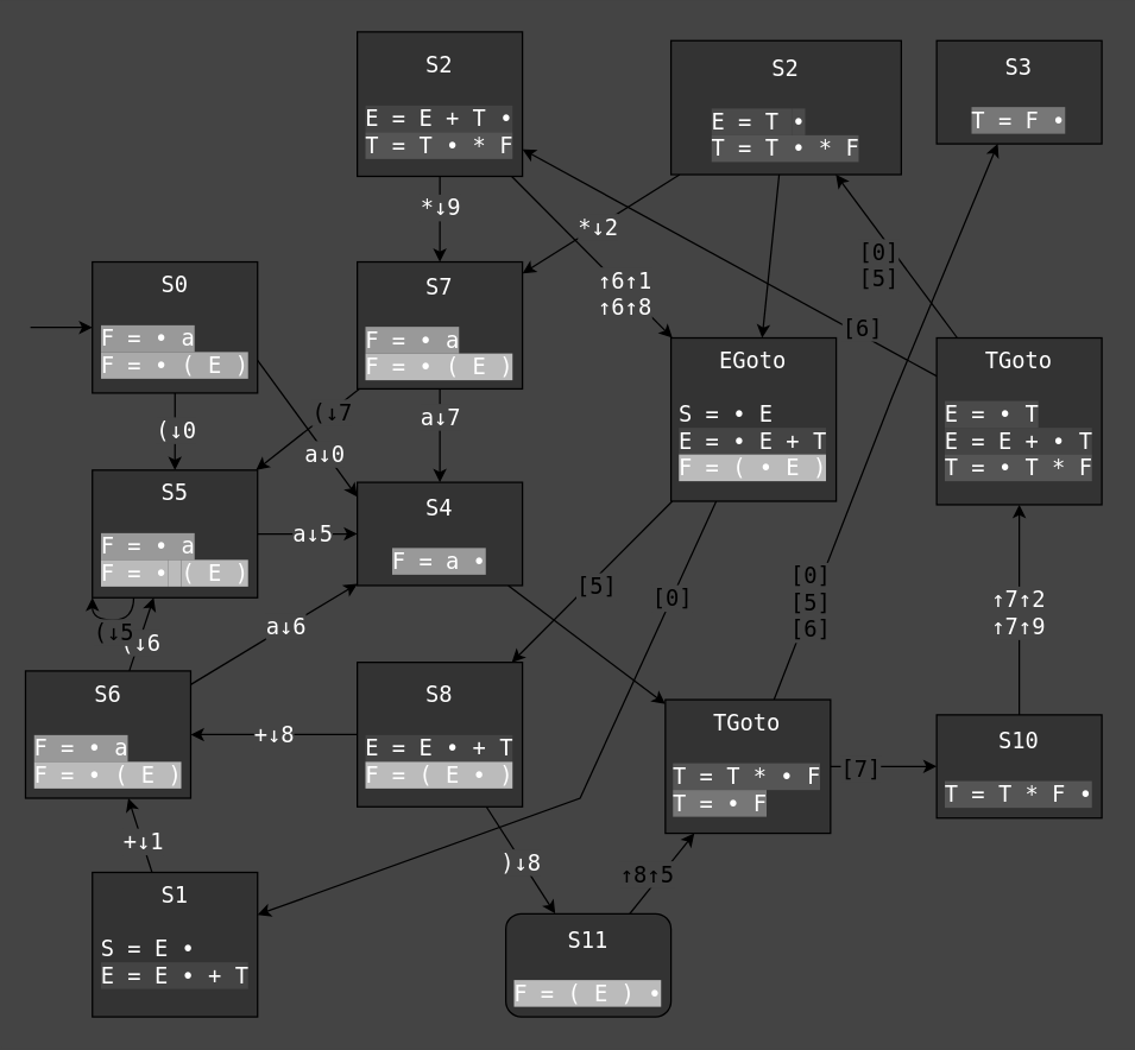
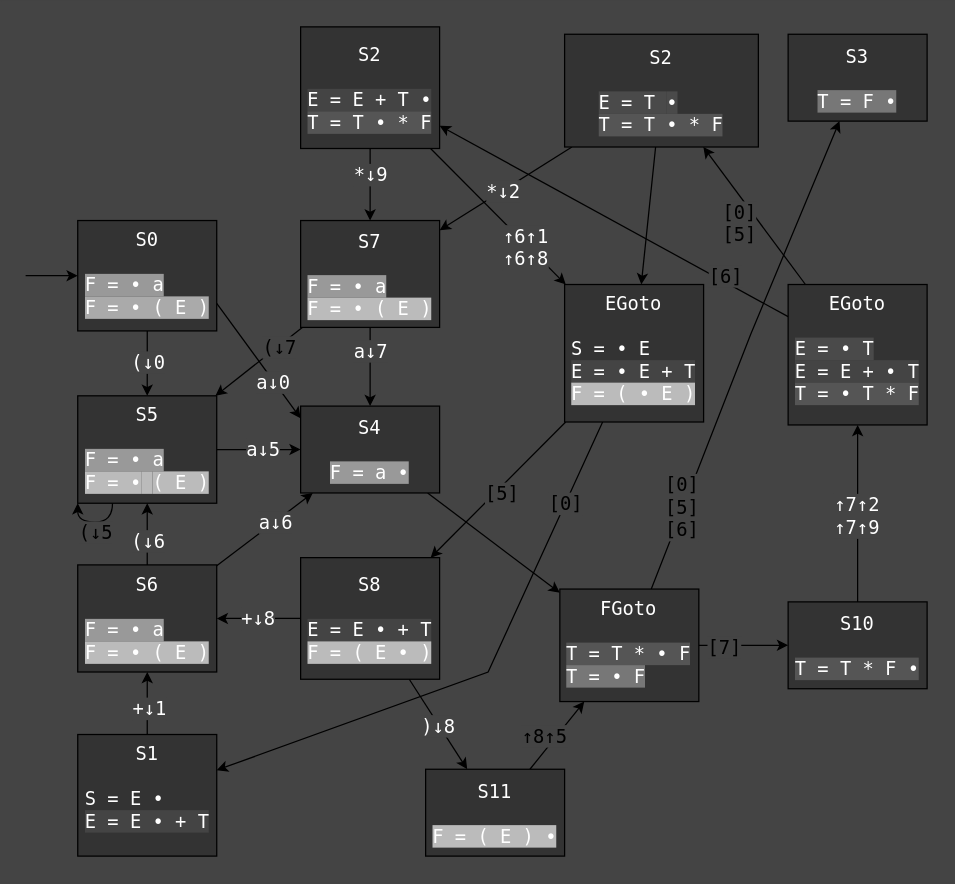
- <mxCell id="54" value="&lt;div style=&quot;font-size: 15px;&quot;&gt;&lt;div&gt;TGoto&lt;/div&gt;&lt;div align=&quot;left&quot;&gt;&lt;br&gt;&lt;/div&gt;&lt;div align=&quot;justify&quot;&gt;&lt;span style=&quot;background-color: rgb(74, 74, 74); text-align: left;&quot;&gt;E = • T&lt;/span&gt;&lt;br&gt;&lt;/div&gt;&lt;div align=&quot;justify&quot;&gt;&lt;div align=&quot;left&quot;&gt;&lt;span style=&quot;background-color: rgb(68, 68, 68);&quot;&gt;E = E + • T&lt;/span&gt;&lt;/div&gt;&lt;/div&gt;&lt;div align=&quot;justify&quot;&gt;&lt;span style=&quot;background-color: rgb(85, 85, 85);&quot;&gt;T = • T * F&lt;/span&gt;&lt;/div&gt;&lt;div align=&quot;justify&quot;&gt;&lt;br&gt;&lt;/div&gt;&lt;/div&gt;" style="rounded=0;whiteSpace=wrap;html=1;fontFamily=monospace;spacingLeft=0;fontSize=15;fillColor=#333333;fontColor=#FFFFFF;verticalAlign=top;" parent="1" vertex="1"><mxGeometry x="630" y="227" width="111.19" height="112.36" as="geometry" /></mxCell>
+ <mxCell id="54" value="&lt;div style=&quot;font-size: 15px;&quot;&gt;&lt;div&gt;EGoto&lt;/div&gt;&lt;div align=&quot;left&quot;&gt;&lt;br&gt;&lt;/div&gt;&lt;div align=&quot;justify&quot;&gt;&lt;span style=&quot;background-color: rgb(74, 74, 74); text-align: left;&quot;&gt;E = • T&lt;/span&gt;&lt;br&gt;&lt;/div&gt;&lt;div align=&quot;justify&quot;&gt;&lt;div align=&quot;left&quot;&gt;&lt;span style=&quot;background-color: rgb(68, 68, 68);&quot;&gt;E = E + • T&lt;/span&gt;&lt;/div&gt;&lt;/div&gt;&lt;div align=&quot;justify&quot;&gt;&lt;span style=&quot;background-color: rgb(85, 85, 85);&quot;&gt;T = • T * F&lt;/span&gt;&lt;/div&gt;&lt;div align=&quot;justify&quot;&gt;&lt;br&gt;&lt;/div&gt;&lt;/div&gt;" style="rounded=0;whiteSpace=wrap;html=1;fontFamily=monospace;spacingLeft=0;fontSize=15;fillColor=#333333;fontColor=#FFFFFF;verticalAlign=top;" parent="1" vertex="1"><mxGeometry x="630" y="227" width="111.19" height="112.36" as="geometry" /></mxCell>
- <mxCell id="23" value="&lt;div style=&quot;font-size: 15px;&quot;&gt;S6&lt;/div&gt;&lt;div align=&quot;left&quot; style=&quot;font-size: 15px;&quot;&gt;&lt;br style=&quot;font-size: 15px;&quot;&gt;&lt;/div&gt;&lt;div align=&quot;left&quot; style=&quot;font-size: 15px;&quot;&gt;&lt;span style=&quot;background-color: rgb(153, 153, 153); text-align: center;&quot;&gt;F = • a&lt;/span&gt;&lt;br&gt;&lt;/div&gt;&lt;div align=&quot;left&quot; style=&quot;font-size: 15px;&quot;&gt;&lt;span style=&quot;background-color: rgb(187, 187, 187); font-size: 15px;&quot;&gt;F = • ( E )&lt;/span&gt;&lt;br style=&quot;font-size: 15px;&quot;&gt;&lt;/div&gt;" style="rounded=0;whiteSpace=wrap;html=1;fontFamily=monospace;spacingLeft=0;fontSize=15;fillColor=#333333;fontColor=#FFFFFF;" parent="1" vertex="1"><mxGeometry x="16.69" y="451.32" width="111.19" height="85.68" as="geometry" /></mxCell>
+ <mxCell id="23" value="&lt;div style=&quot;font-size: 15px;&quot;&gt;S6&lt;/div&gt;&lt;div align=&quot;left&quot; style=&quot;font-size: 15px;&quot;&gt;&lt;br style=&quot;font-size: 15px;&quot;&gt;&lt;/div&gt;&lt;div align=&quot;left&quot; style=&quot;font-size: 15px;&quot;&gt;&lt;span style=&quot;background-color: rgb(153, 153, 153); text-align: center;&quot;&gt;F = • a&lt;/span&gt;&lt;br&gt;&lt;/div&gt;&lt;div align=&quot;left&quot; style=&quot;font-size: 15px;&quot;&gt;&lt;span style=&quot;background-color: rgb(187, 187, 187); font-size: 15px;&quot;&gt;F = • ( E )&lt;/span&gt;&lt;br style=&quot;font-size: 15px;&quot;&gt;&lt;/div&gt;" style="rounded=0;whiteSpace=wrap;html=1;fontFamily=monospace;spacingLeft=0;fontSize=15;fillColor=#333333;fontColor=#FFFFFF;" parent="1" vertex="1"><mxGeometry x="61.69" y="451.32" width="111.19" height="85.68" as="geometry" /></mxCell>
- <mxCell id="59" value="&lt;div style=&quot;font-size: 15px;&quot;&gt;&lt;div&gt;TGoto&lt;/div&gt;&lt;div align=&quot;left&quot;&gt;&lt;br&gt;&lt;/div&gt;&lt;div align=&quot;justify&quot;&gt;&lt;span style=&quot;text-align: -webkit-left; background-color: rgb(85, 85, 85);&quot;&gt;T = T * • F&lt;/span&gt;&lt;span style=&quot;background-color: rgb(119, 119, 119); text-align: center;&quot;&gt;&lt;br&gt;&lt;/span&gt;&lt;/div&gt;&lt;div align=&quot;justify&quot;&gt;&lt;span style=&quot;background-color: rgb(119, 119, 119); text-align: center;&quot;&gt;T = • F&lt;/span&gt;&lt;br&gt;&lt;/div&gt;&lt;div align=&quot;justify&quot;&gt;&lt;br&gt;&lt;/div&gt;&lt;/div&gt;" style="rounded=0;whiteSpace=wrap;html=1;fontFamily=monospace;spacingLeft=0;fontSize=15;fillColor=#333333;fontColor=#FFFFFF;verticalAlign=top;" parent="1" vertex="1"><mxGeometry x="447.38" y="470.65" width="111.19" height="90" as="geometry" /></mxCell>
+ <mxCell id="59" value="&lt;div style=&quot;font-size: 15px;&quot;&gt;&lt;div&gt;FGoto&lt;/div&gt;&lt;div align=&quot;left&quot;&gt;&lt;br&gt;&lt;/div&gt;&lt;div align=&quot;justify&quot;&gt;&lt;span style=&quot;text-align: -webkit-left; background-color: rgb(85, 85, 85);&quot;&gt;T = T * • F&lt;/span&gt;&lt;span style=&quot;background-color: rgb(119, 119, 119); text-align: center;&quot;&gt;&lt;br&gt;&lt;/span&gt;&lt;/div&gt;&lt;div align=&quot;justify&quot;&gt;&lt;span style=&quot;background-color: rgb(119, 119, 119); text-align: center;&quot;&gt;T = • F&lt;/span&gt;&lt;br&gt;&lt;/div&gt;&lt;div align=&quot;justify&quot;&gt;&lt;br&gt;&lt;/div&gt;&lt;/div&gt;" style="rounded=0;whiteSpace=wrap;html=1;fontFamily=monospace;spacingLeft=0;fontSize=15;fillColor=#333333;fontColor=#FFFFFF;verticalAlign=top;" parent="1" vertex="1"><mxGeometry x="447.38" y="470.65" width="111.19" height="90" as="geometry" /></mxCell>
- <mxCell id="42" value="&lt;div style=&quot;font-size: 15px;&quot;&gt;S11&lt;/div&gt;&lt;div style=&quot;font-size: 15px;&quot;&gt;&lt;br style=&quot;font-size: 15px;&quot;&gt;&lt;/div&gt;&lt;div style=&quot;font-size: 15px;&quot;&gt;&lt;span style=&quot;background-color: rgb(187, 187, 187); font-size: 15px;&quot;&gt;F = ( E ) •&lt;/span&gt;&lt;/div&gt;" style="whiteSpace=wrap;html=1;fontFamily=monospace;spacingLeft=0;fontSize=15;fillColor=#333333;fontColor=#FFFFFF;rounded=1;" parent="1" vertex="1"><mxGeometry x="340.004" y="614.797" width="111.186" height="69.493" as="geometry" /></mxCell>
+ <mxCell id="42" value="&lt;div style=&quot;font-size: 15px;&quot;&gt;S11&lt;/div&gt;&lt;div style=&quot;font-size: 15px;&quot;&gt;&lt;br style=&quot;font-size: 15px;&quot;&gt;&lt;/div&gt;&lt;div style=&quot;font-size: 15px;&quot;&gt;&lt;span style=&quot;background-color: rgb(187, 187, 187); font-size: 15px;&quot;&gt;F = ( E ) •&lt;/span&gt;&lt;/div&gt;" style="rounded=0;whiteSpace=wrap;html=1;fontFamily=monospace;spacingLeft=0;fontSize=15;fillColor=#333333;fontColor=#FFFFFF;" parent="1" vertex="1"><mxGeometry x="340.004" y="614.797" width="111.186" height="69.493" as="geometry" /></mxCell>
